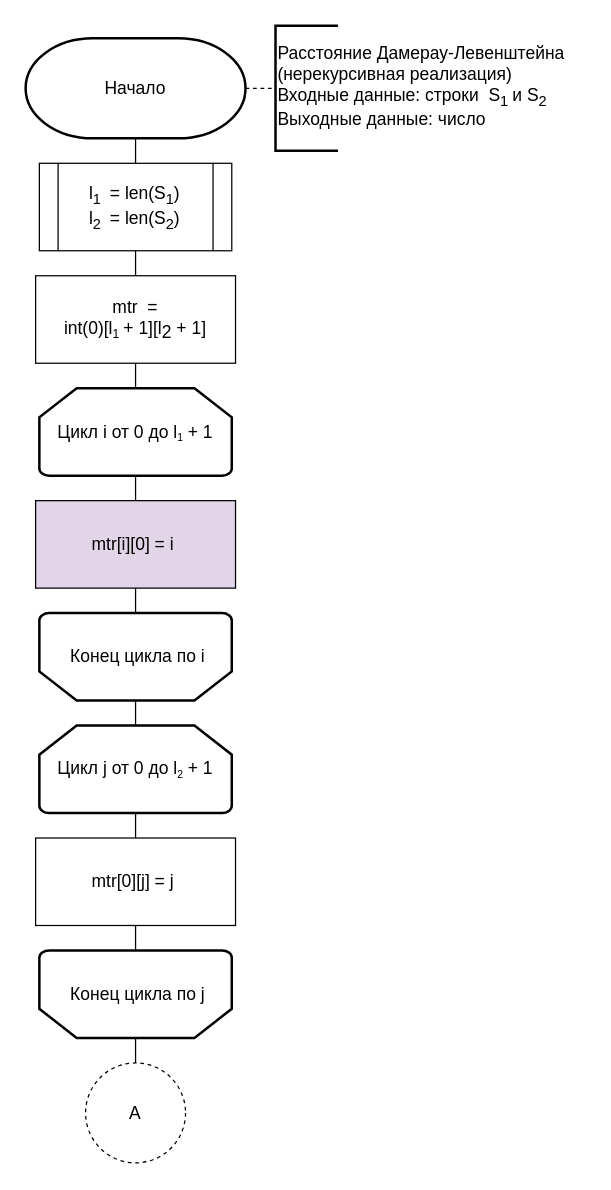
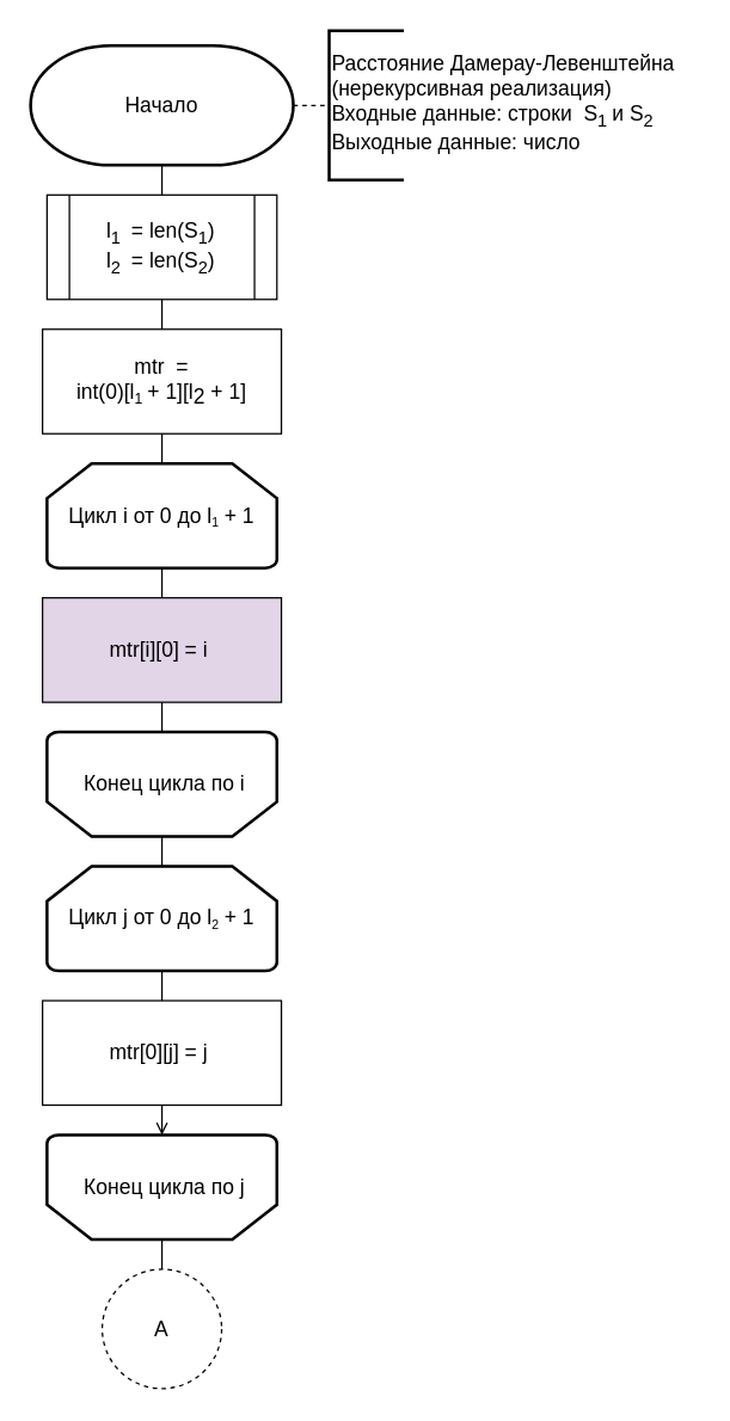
- <mxCell id="19" value="" style="endArrow=none;html=1;rounded=0;exitX=0.5;exitY=1;exitDx=0;exitDy=0;entryX=0.5;entryY=1;entryDx=0;entryDy=0;entryPerimeter=0;" parent="1" source="16" target="18" edge="1"><mxGeometry width="50" height="50" relative="1" as="geometry"><mxPoint x="-96" y="930" as="sourcePoint" /><mxPoint x="-46" y="880" as="targetPoint" /></mxGeometry></mxCell>
+ <mxCell id="19" value="" style="endArrow=open;html=1;rounded=0;exitX=0.5;exitY=1;exitDx=0;exitDy=0;entryX=0.5;entryY=1;entryDx=0;entryDy=0;entryPerimeter=0;" parent="1" source="16" target="18" edge="1"><mxGeometry width="50" height="50" relative="1" as="geometry"><mxPoint x="-96" y="930" as="sourcePoint" /><mxPoint x="-46" y="880" as="targetPoint" /></mxGeometry></mxCell>
